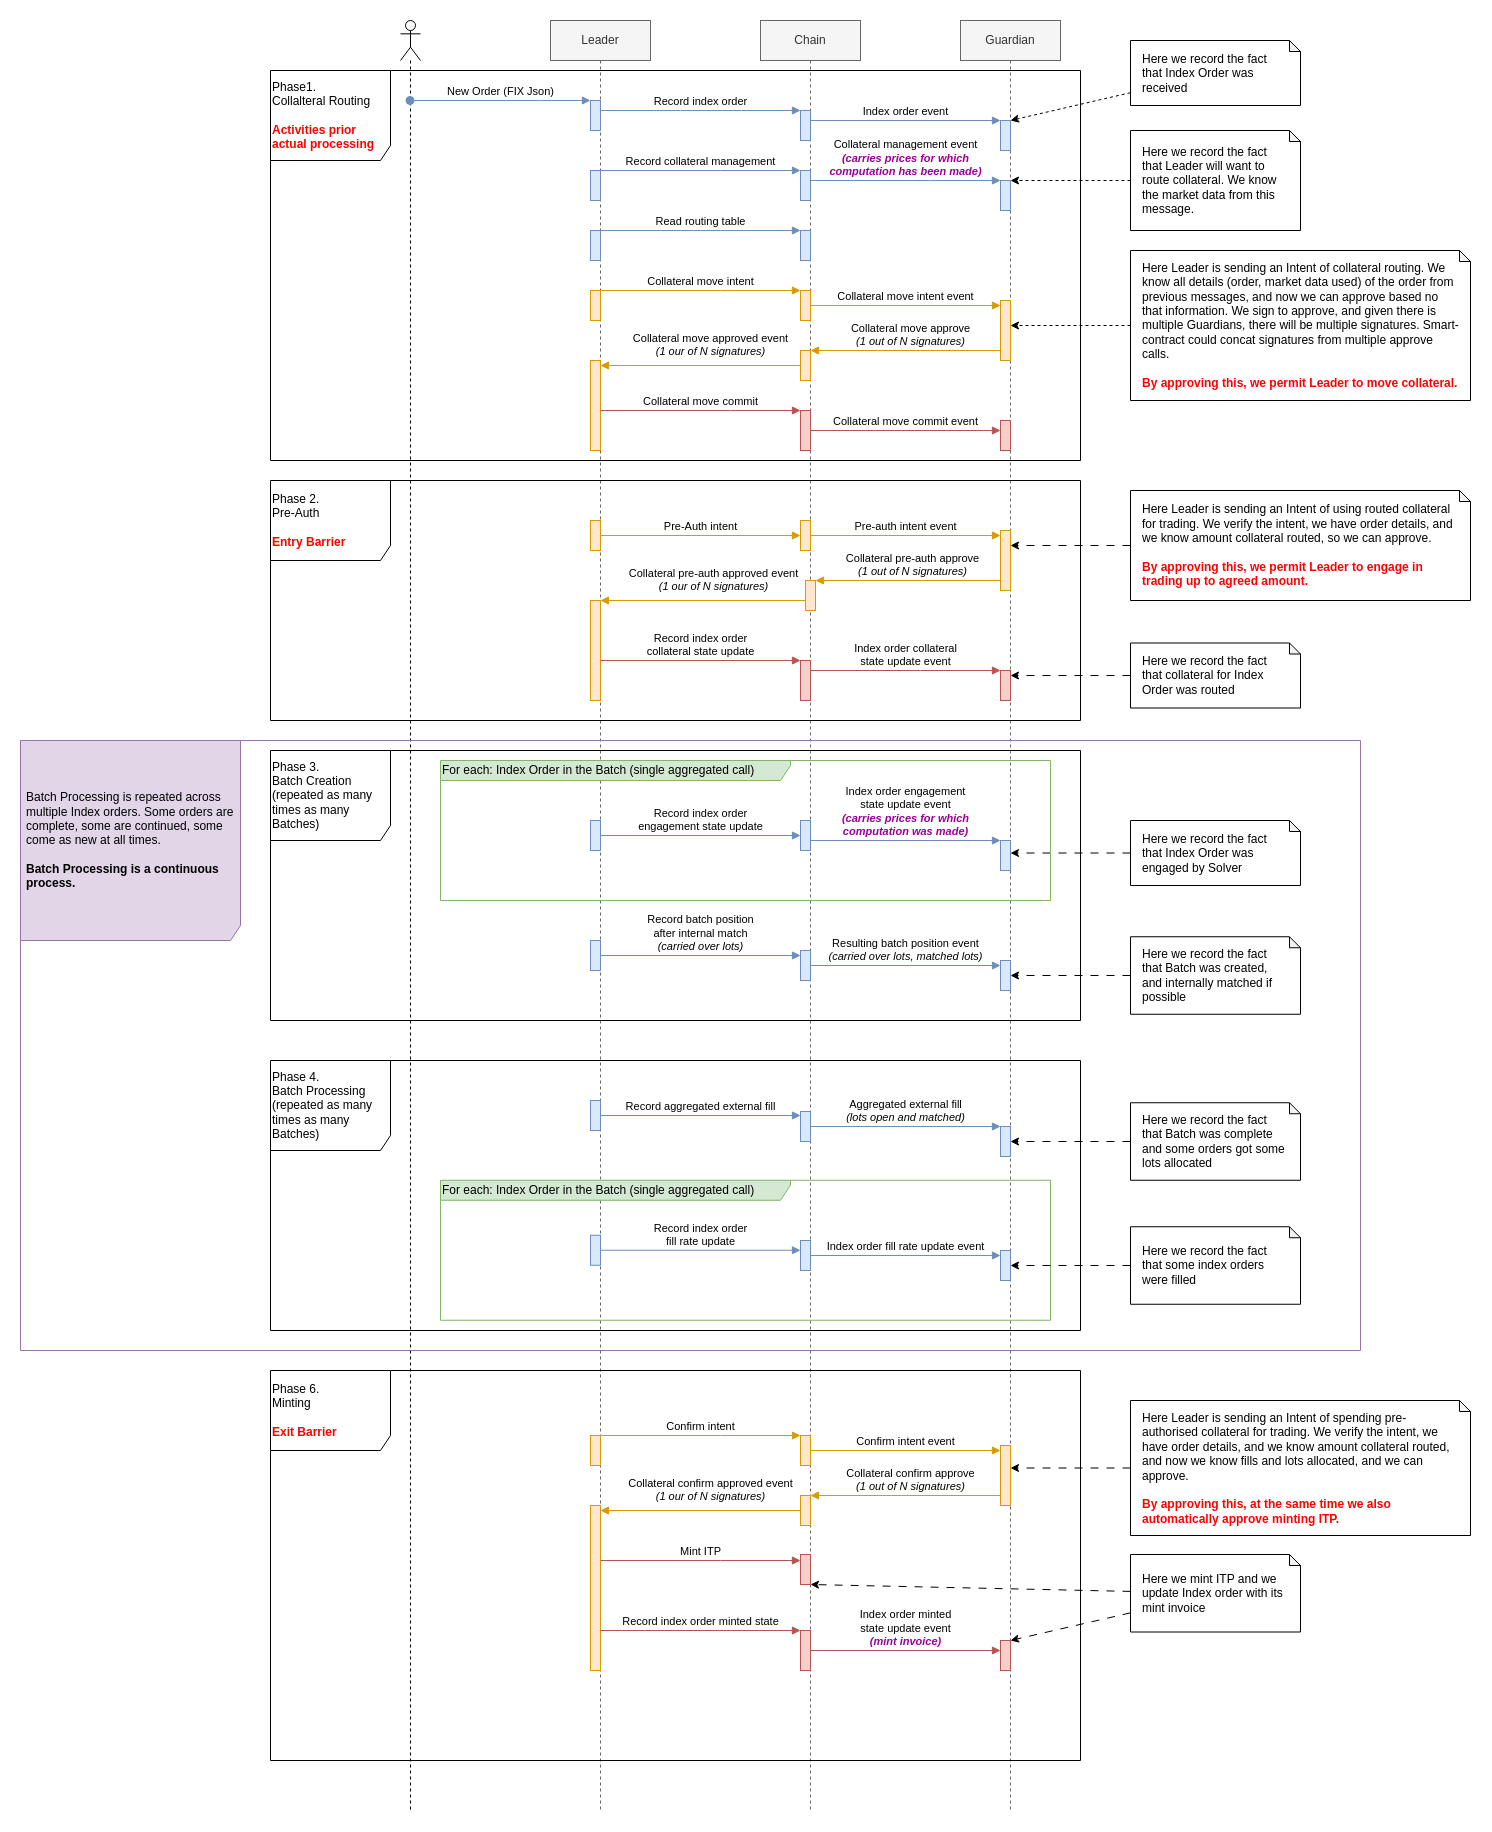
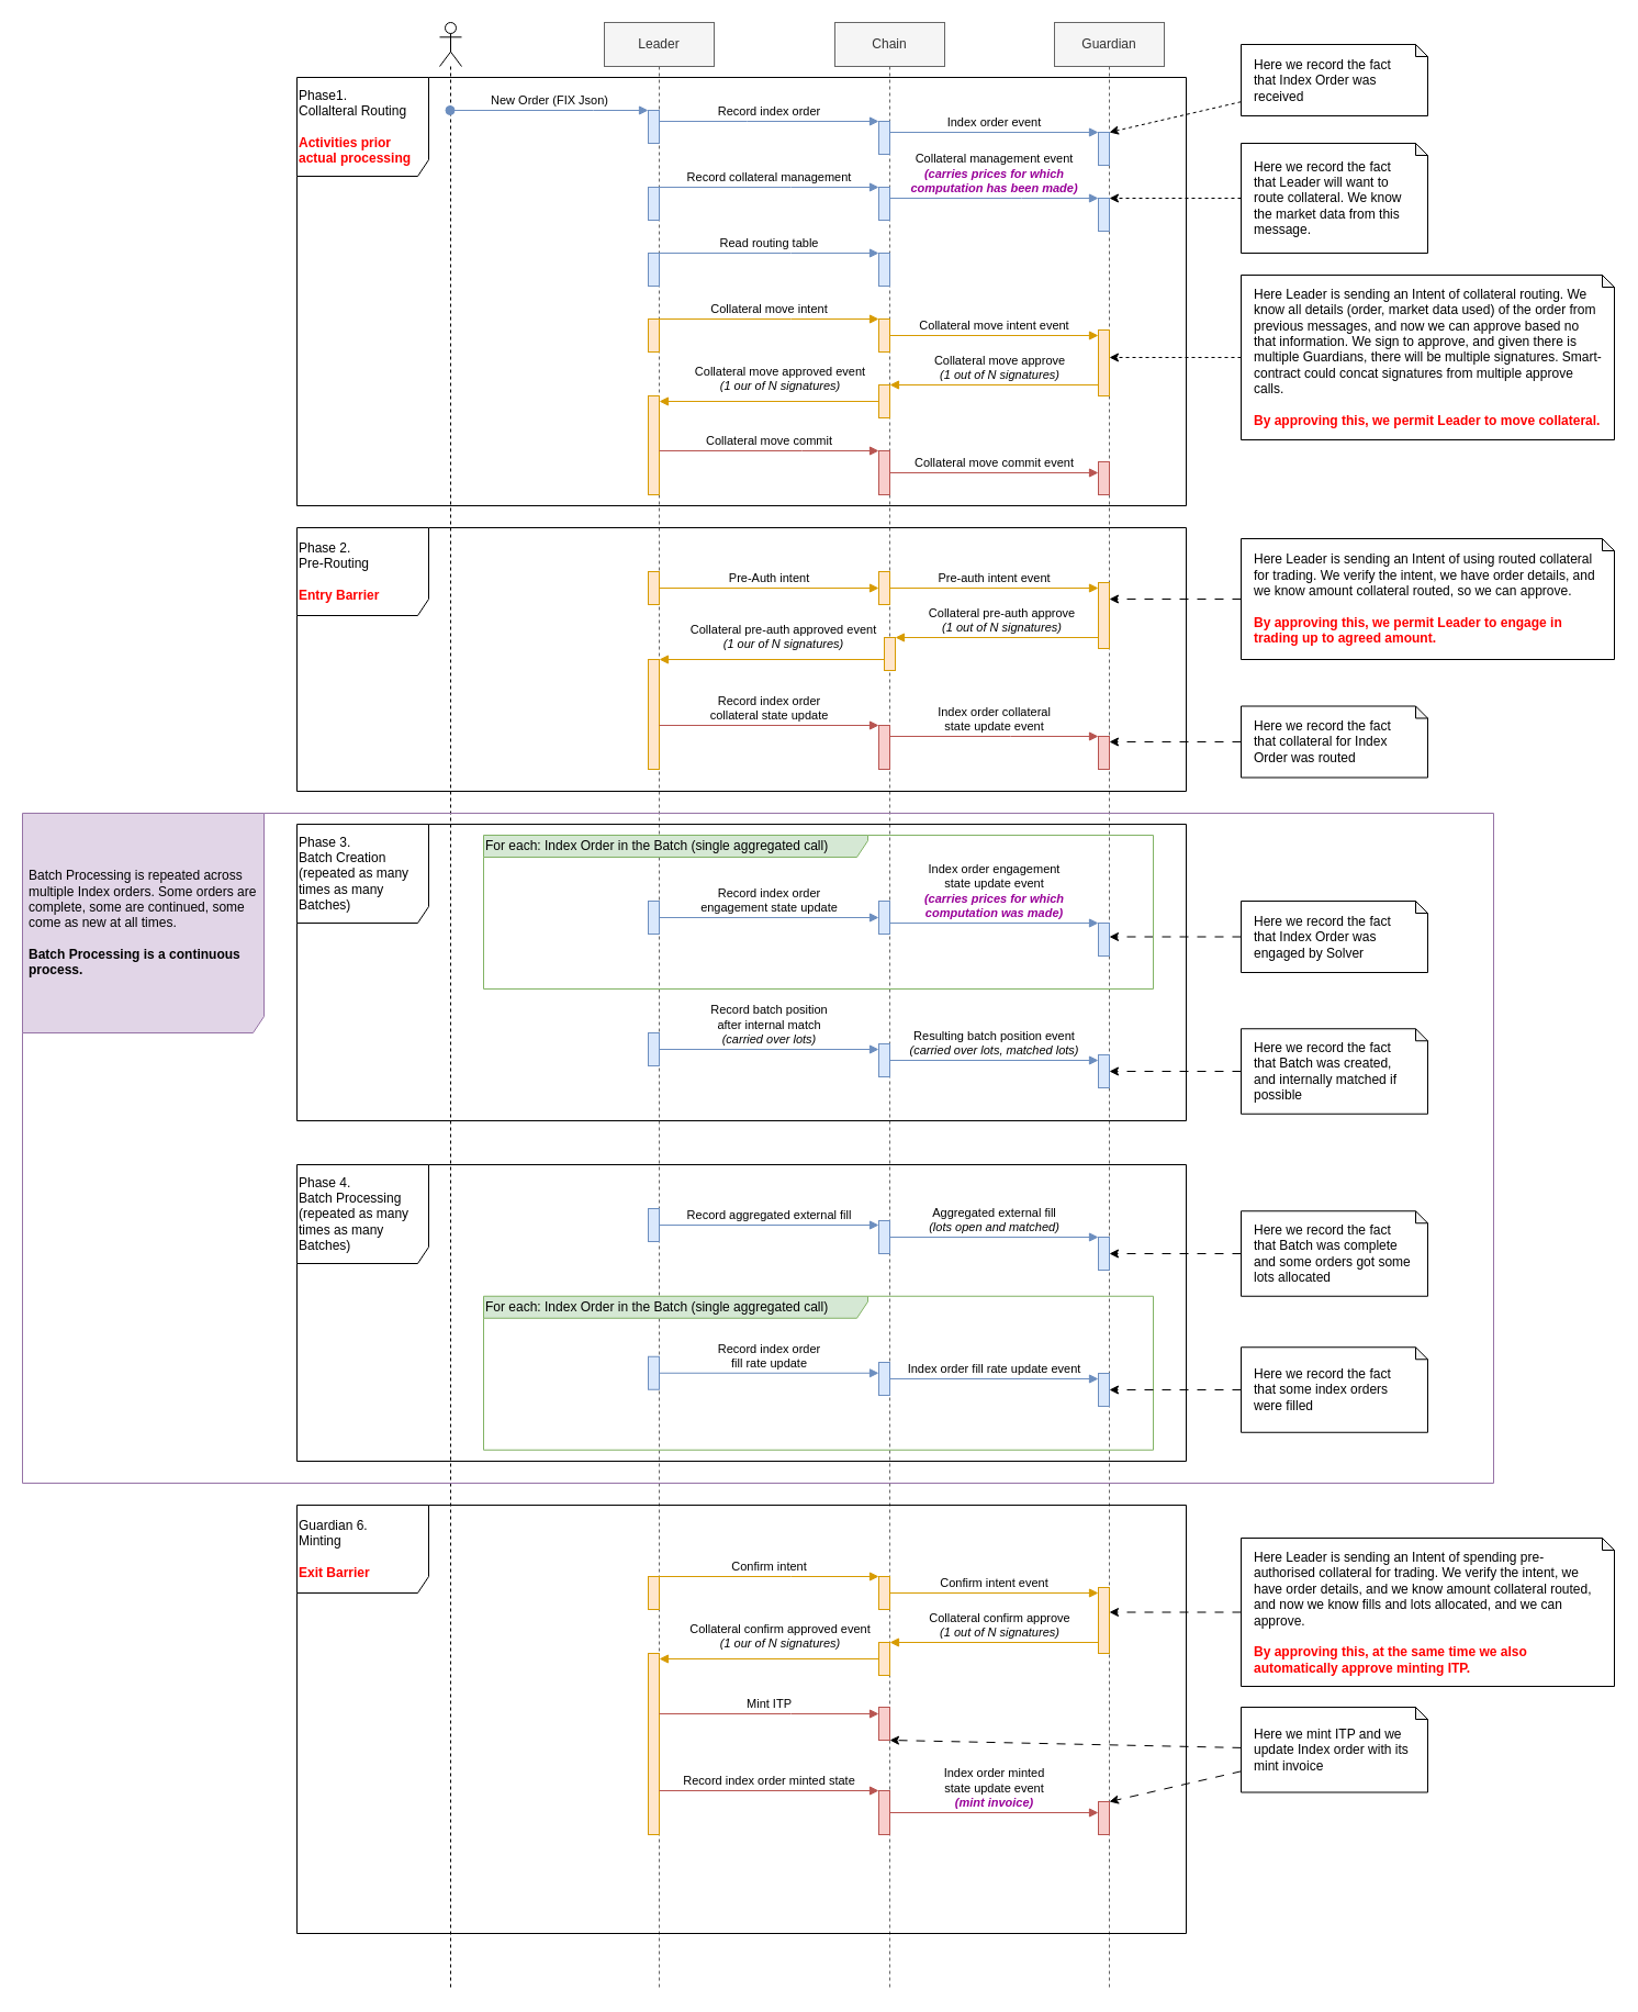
- <mxCell id="59" value="Phase 2.&lt;div&gt;Pre-Auth&lt;/div&gt;&lt;div&gt;&lt;br&gt;&lt;/div&gt;&lt;div&gt;&lt;b&gt;&lt;font color=&quot;#ff0000&quot;&gt;Entry Barrier&lt;/font&gt;&lt;/b&gt;&lt;/div&gt;" style="shape=umlFrame;whiteSpace=wrap;html=1;pointerEvents=0;width=120;height=80;align=left;" vertex="1" parent="1"><mxGeometry x="270" y="480" width="810" height="240" as="geometry" /></mxCell>
+ <mxCell id="59" value="Phase 2.&lt;div&gt;Pre-Routing&lt;/div&gt;&lt;div&gt;&lt;br&gt;&lt;/div&gt;&lt;div&gt;&lt;b&gt;&lt;font color=&quot;#ff0000&quot;&gt;Entry Barrier&lt;/font&gt;&lt;/b&gt;&lt;/div&gt;" style="shape=umlFrame;whiteSpace=wrap;html=1;pointerEvents=0;width=120;height=80;align=left;" vertex="1" parent="1"><mxGeometry x="270" y="480" width="810" height="240" as="geometry" /></mxCell>
- <mxCell id="100" value="Phase 6.&lt;div&gt;&lt;span style=&quot;background-color: initial;&quot;&gt;Minting&lt;/span&gt;&lt;/div&gt;&lt;div&gt;&lt;span style=&quot;background-color: initial;&quot;&gt;&lt;br&gt;&lt;/span&gt;&lt;/div&gt;&lt;div&gt;&lt;span style=&quot;background-color: initial;&quot;&gt;&lt;b&gt;&lt;font color=&quot;#ff0000&quot;&gt;Exit Barrier&lt;/font&gt;&lt;/b&gt;&lt;/span&gt;&lt;/div&gt;" style="shape=umlFrame;whiteSpace=wrap;html=1;pointerEvents=0;width=120;height=80;align=left;" vertex="1" parent="1"><mxGeometry x="270" y="1370" width="810" height="390" as="geometry" /></mxCell>
+ <mxCell id="100" value="Guardian 6.&lt;div&gt;&lt;span style=&quot;background-color: initial;&quot;&gt;Minting&lt;/span&gt;&lt;/div&gt;&lt;div&gt;&lt;span style=&quot;background-color: initial;&quot;&gt;&lt;br&gt;&lt;/span&gt;&lt;/div&gt;&lt;div&gt;&lt;span style=&quot;background-color: initial;&quot;&gt;&lt;b&gt;&lt;font color=&quot;#ff0000&quot;&gt;Exit Barrier&lt;/font&gt;&lt;/b&gt;&lt;/span&gt;&lt;/div&gt;" style="shape=umlFrame;whiteSpace=wrap;html=1;pointerEvents=0;width=120;height=80;align=left;" vertex="1" parent="1"><mxGeometry x="270" y="1370" width="810" height="390" as="geometry" /></mxCell>
